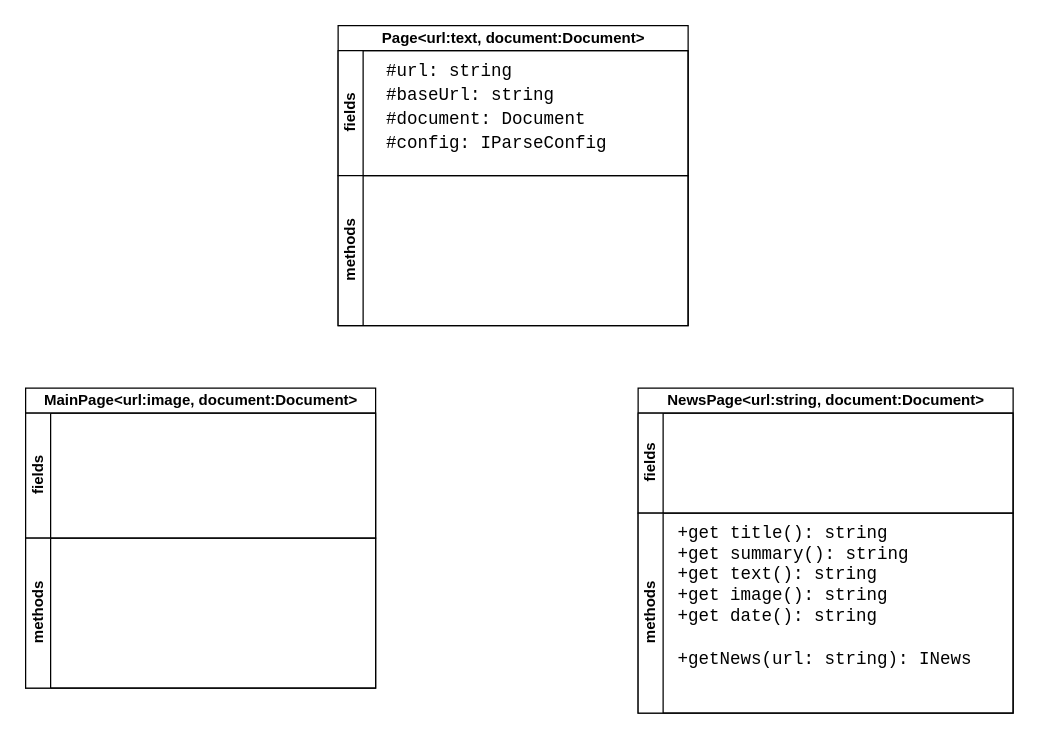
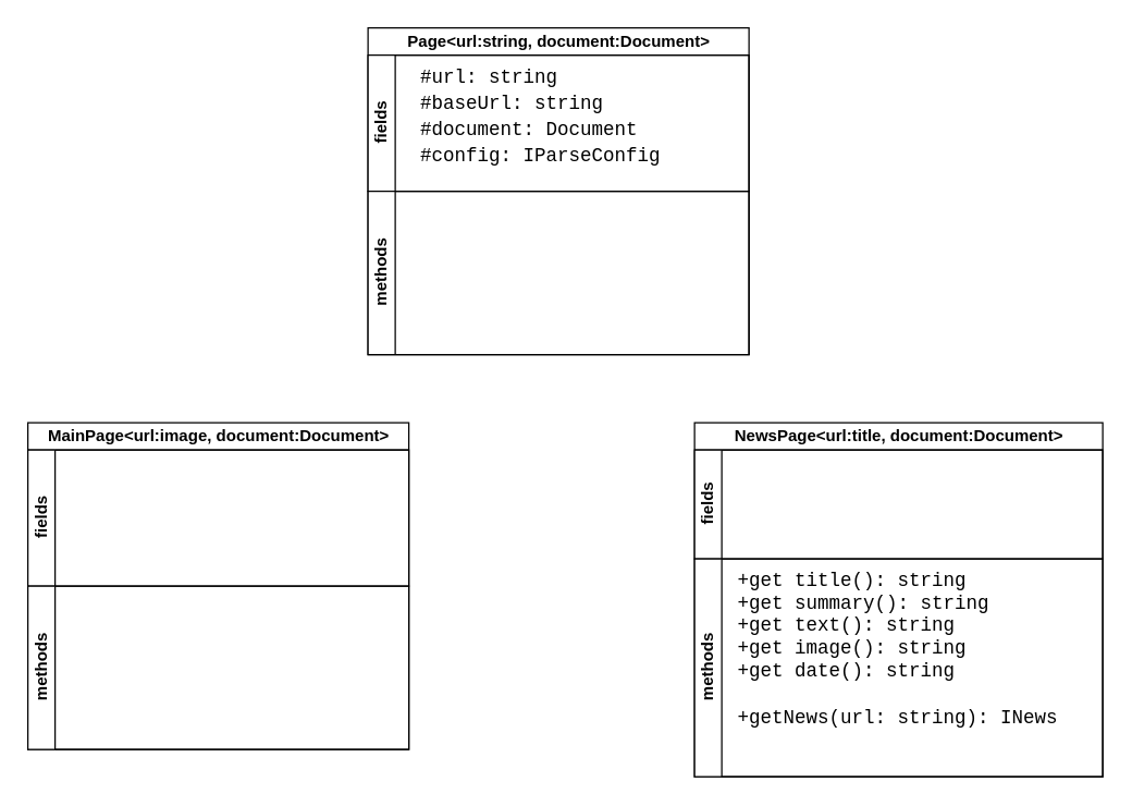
- <mxCell id="2" value="Page&amp;lt;url:text, document:Document&amp;gt;" style="swimlane;childLayout=stackLayout;resizeParent=1;resizeParentMax=0;horizontal=1;startSize=20;horizontalStack=0;html=1;" vertex="1" parent="1"><mxGeometry x="270" y="20" width="280" height="240" as="geometry" /></mxCell>
+ <mxCell id="2" value="Page&amp;lt;url:string, document:Document&amp;gt;" style="swimlane;childLayout=stackLayout;resizeParent=1;resizeParentMax=0;horizontal=1;startSize=20;horizontalStack=0;html=1;" vertex="1" parent="1"><mxGeometry x="270" y="20" width="280" height="240" as="geometry" /></mxCell>
- <mxCell id="9" value="NewsPage&amp;lt;url:string, document:Document&amp;gt;" style="swimlane;childLayout=stackLayout;resizeParent=1;resizeParentMax=0;horizontal=1;startSize=20;horizontalStack=0;html=1;" vertex="1" parent="1"><mxGeometry x="510" y="310" width="300" height="260" as="geometry" /></mxCell>
+ <mxCell id="9" value="NewsPage&amp;lt;url:title, document:Document&amp;gt;" style="swimlane;childLayout=stackLayout;resizeParent=1;resizeParentMax=0;horizontal=1;startSize=20;horizontalStack=0;html=1;" vertex="1" parent="1"><mxGeometry x="510" y="310" width="300" height="260" as="geometry" /></mxCell>
